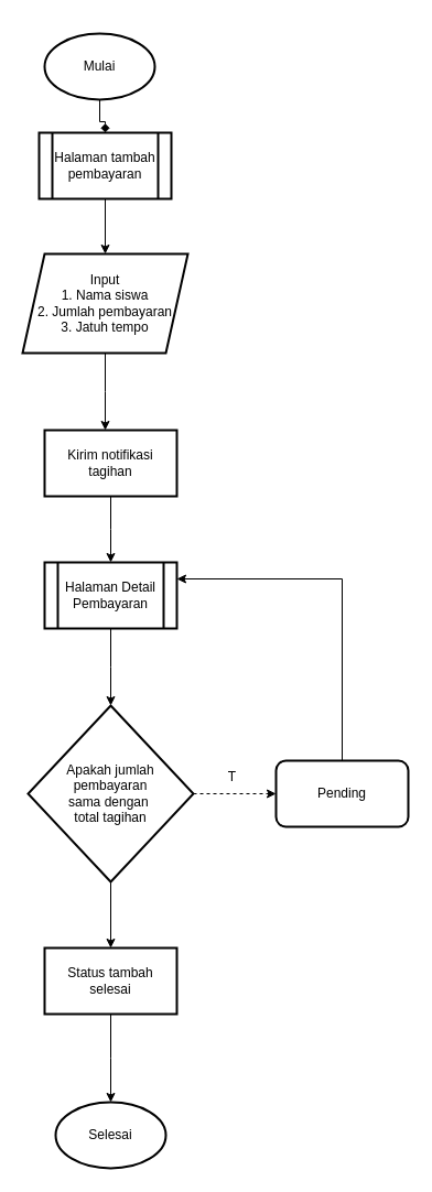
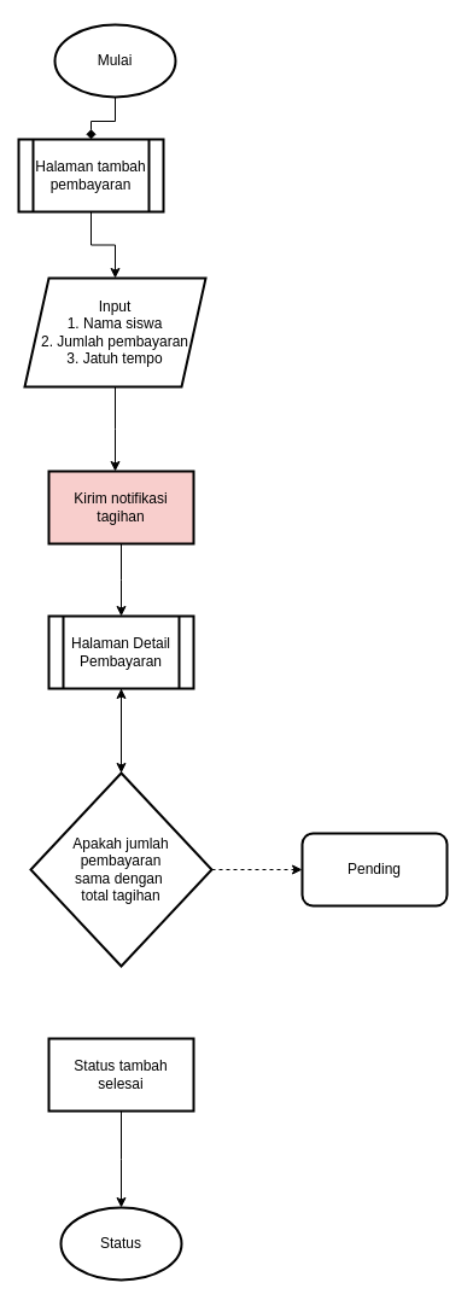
- <mxCell id="3" value="Mulai" style="strokeWidth=2;html=1;shape=mxgraph.flowchart.start_1;whiteSpace=wrap;" vertex="1" parent="1"><mxGeometry x="40" y="30" width="100" height="60" as="geometry" /></mxCell>
+ <mxCell id="3" value="Mulai" style="strokeWidth=2;html=1;shape=mxgraph.flowchart.start_1;whiteSpace=wrap;" vertex="1" parent="1"><mxGeometry x="45" y="20" width="100" height="60" as="geometry" /></mxCell>
- <mxCell id="5" value="Halaman tambah pembayaran" style="shape=process;whiteSpace=wrap;html=1;backgroundOutline=1;strokeWidth=2;" vertex="1" parent="1"><mxGeometry x="35" y="120" width="120" height="60" as="geometry" /></mxCell>
+ <mxCell id="5" value="Halaman tambah pembayaran" style="shape=process;whiteSpace=wrap;html=1;backgroundOutline=1;strokeWidth=2;" vertex="1" parent="1"><mxGeometry x="15" y="115" width="120" height="60" as="geometry" /></mxCell>
- <mxCell id="19" value="Kirim notifikasi tagihan" style="whiteSpace=wrap;html=1;strokeWidth=2;" vertex="1" parent="1"><mxGeometry x="40" y="390" width="120" height="60" as="geometry" /></mxCell>
+ <mxCell id="19" value="Kirim notifikasi tagihan" style="whiteSpace=wrap;html=1;strokeWidth=2;fillColor=#f8cecc;" vertex="1" parent="1"><mxGeometry x="40" y="390" width="120" height="60" as="geometry" /></mxCell>
- <mxCell id="15" style="edgeStyle=orthogonalEdgeStyle;rounded=0;orthogonalLoop=1;jettySize=auto;html=1;entryX=1;entryY=0.25;entryDx=0;entryDy=0;" edge="1" parent="1" source="16" target="9"><mxGeometry relative="1" as="geometry"><Array as="points"><mxPoint x="310" y="525" /></Array></mxGeometry></mxCell>
- <mxCell id="17" value="T" style="text;html=1;align=center;verticalAlign=middle;resizable=0;points=[];autosize=1;strokeColor=none;fillColor=none;" vertex="1" parent="1"><mxGeometry x="195" y="690" width="30" height="30" as="geometry" /></mxCell>
- <mxCell id="10" value="" style="edgeStyle=orthogonalEdgeStyle;rounded=0;orthogonalLoop=1;jettySize=auto;html=1;" edge="1" parent="1" source="12" target="14"><mxGeometry relative="1" as="geometry" /></mxCell>
+ <mxCell id="10" value="" style="edgeStyle=orthogonalEdgeStyle;rounded=0;orthogonalLoop=1;jettySize=auto;html=1;" edge="1" parent="1" source="12" target="9"><mxGeometry relative="1" as="geometry" /></mxCell>
- <mxCell id="20" value="Selesai" style="strokeWidth=2;html=1;shape=mxgraph.flowchart.start_1;whiteSpace=wrap;" vertex="1" parent="1"><mxGeometry x="50" y="1000" width="100" height="60" as="geometry" /></mxCell>
+ <mxCell id="20" value="Status" style="strokeWidth=2;html=1;shape=mxgraph.flowchart.start_1;whiteSpace=wrap;" vertex="1" parent="1"><mxGeometry x="50" y="1000" width="100" height="60" as="geometry" /></mxCell>
